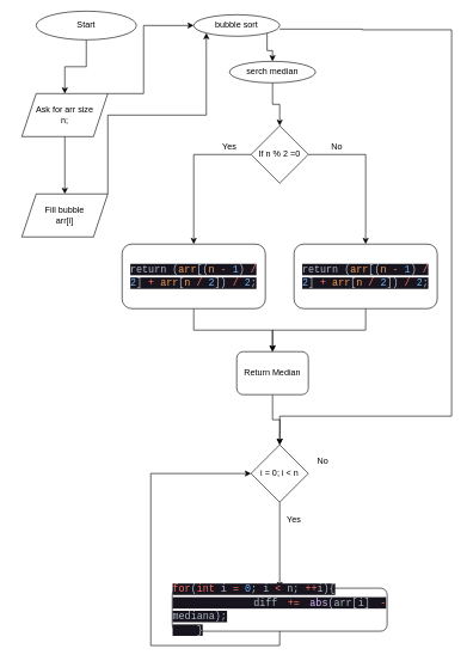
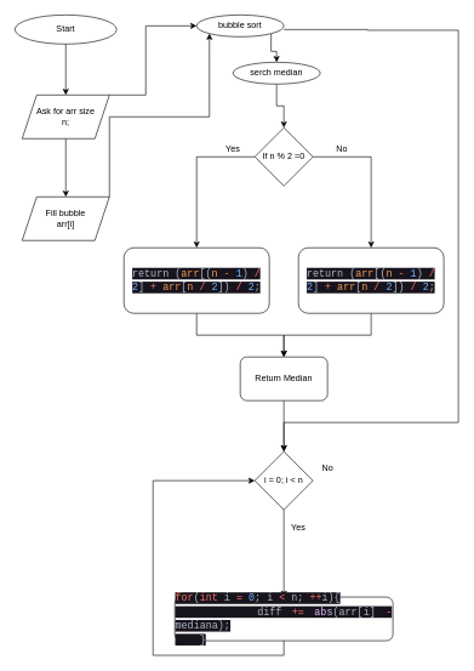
- <mxCell id="3" value="Start&lt;br&gt;" style="ellipse;whiteSpace=wrap;html=1;" vertex="1" parent="1"><mxGeometry x="50" y="15" width="140" height="40" as="geometry" /></mxCell>
+ <mxCell id="3" value="Start&lt;br&gt;" style="ellipse;whiteSpace=wrap;html=1;" vertex="1" parent="1"><mxGeometry x="20" y="20" width="140" height="40" as="geometry" /></mxCell>
- <mxCell id="24" value="Return Median" style="rounded=1;whiteSpace=wrap;html=1;" vertex="1" parent="1"><mxGeometry x="330" y="490" width="100" height="60" as="geometry" /></mxCell>
+ <mxCell id="24" value="Return Median" style="rounded=1;whiteSpace=wrap;html=1;" vertex="1" parent="1"><mxGeometry x="330" y="490" width="120" height="60" as="geometry" /></mxCell>
